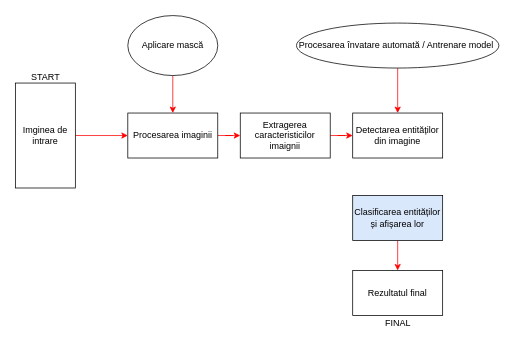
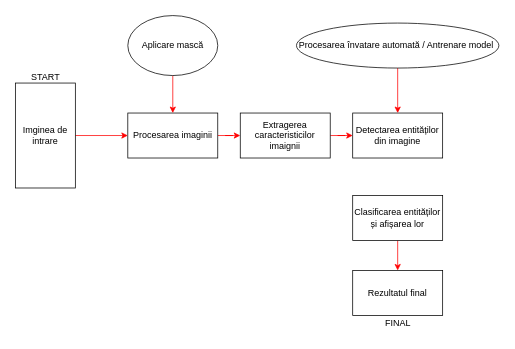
- <mxCell id="14" value="Clasificarea entităților&lt;br&gt;și afișarea lor" style="rounded=0;whiteSpace=wrap;html=1;fillColor=#dae8fc;" vertex="1" parent="1"><mxGeometry x="470" y="260" width="120" height="60" as="geometry" /></mxCell>
+ <mxCell id="14" value="Clasificarea entităților&lt;br&gt;și afișarea lor" style="rounded=0;whiteSpace=wrap;html=1;" vertex="1" parent="1"><mxGeometry x="470" y="260" width="120" height="60" as="geometry" /></mxCell>
